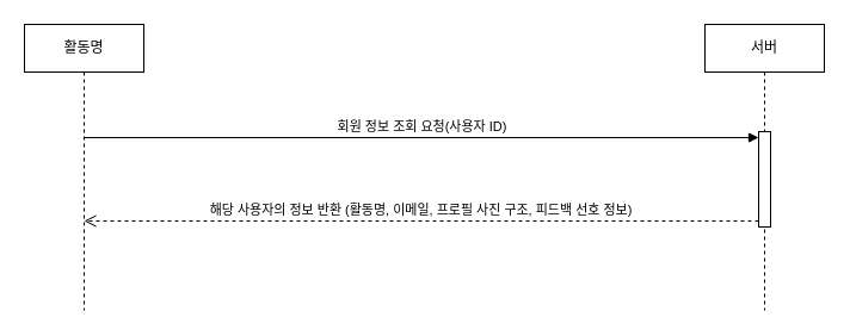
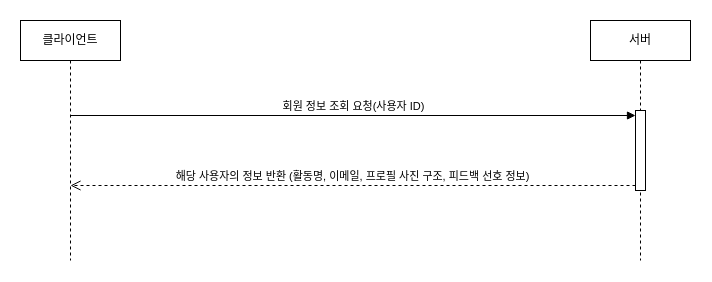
- <mxCell id="2" value="활동명" style="shape=umlLifeline;perimeter=lifelinePerimeter;whiteSpace=wrap;html=1;container=1;dropTarget=0;collapsible=0;recursiveResize=0;outlineConnect=0;portConstraint=eastwest;newEdgeStyle={&quot;curved&quot;:0,&quot;rounded&quot;:0};" vertex="1" parent="1"><mxGeometry x="20" y="20" width="100" height="240" as="geometry" /></mxCell>
+ <mxCell id="2" value="클라이언트" style="shape=umlLifeline;perimeter=lifelinePerimeter;whiteSpace=wrap;html=1;container=1;dropTarget=0;collapsible=0;recursiveResize=0;outlineConnect=0;portConstraint=eastwest;newEdgeStyle={&quot;curved&quot;:0,&quot;rounded&quot;:0};" vertex="1" parent="1"><mxGeometry x="20" y="20" width="100" height="240" as="geometry" /></mxCell>
